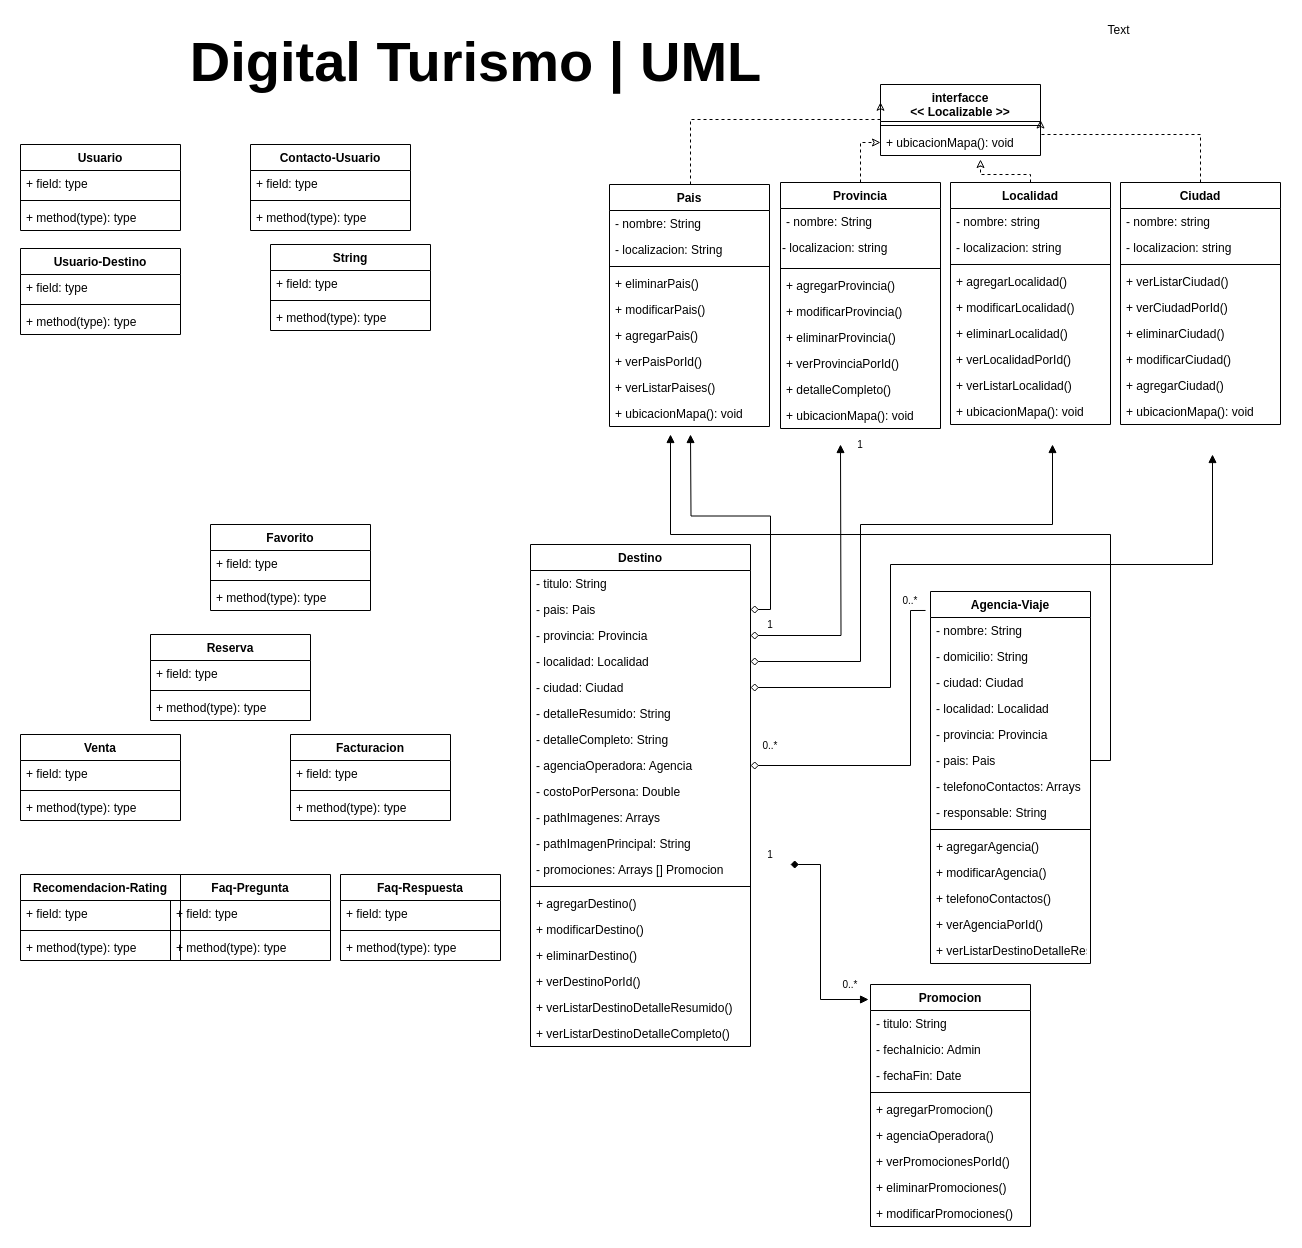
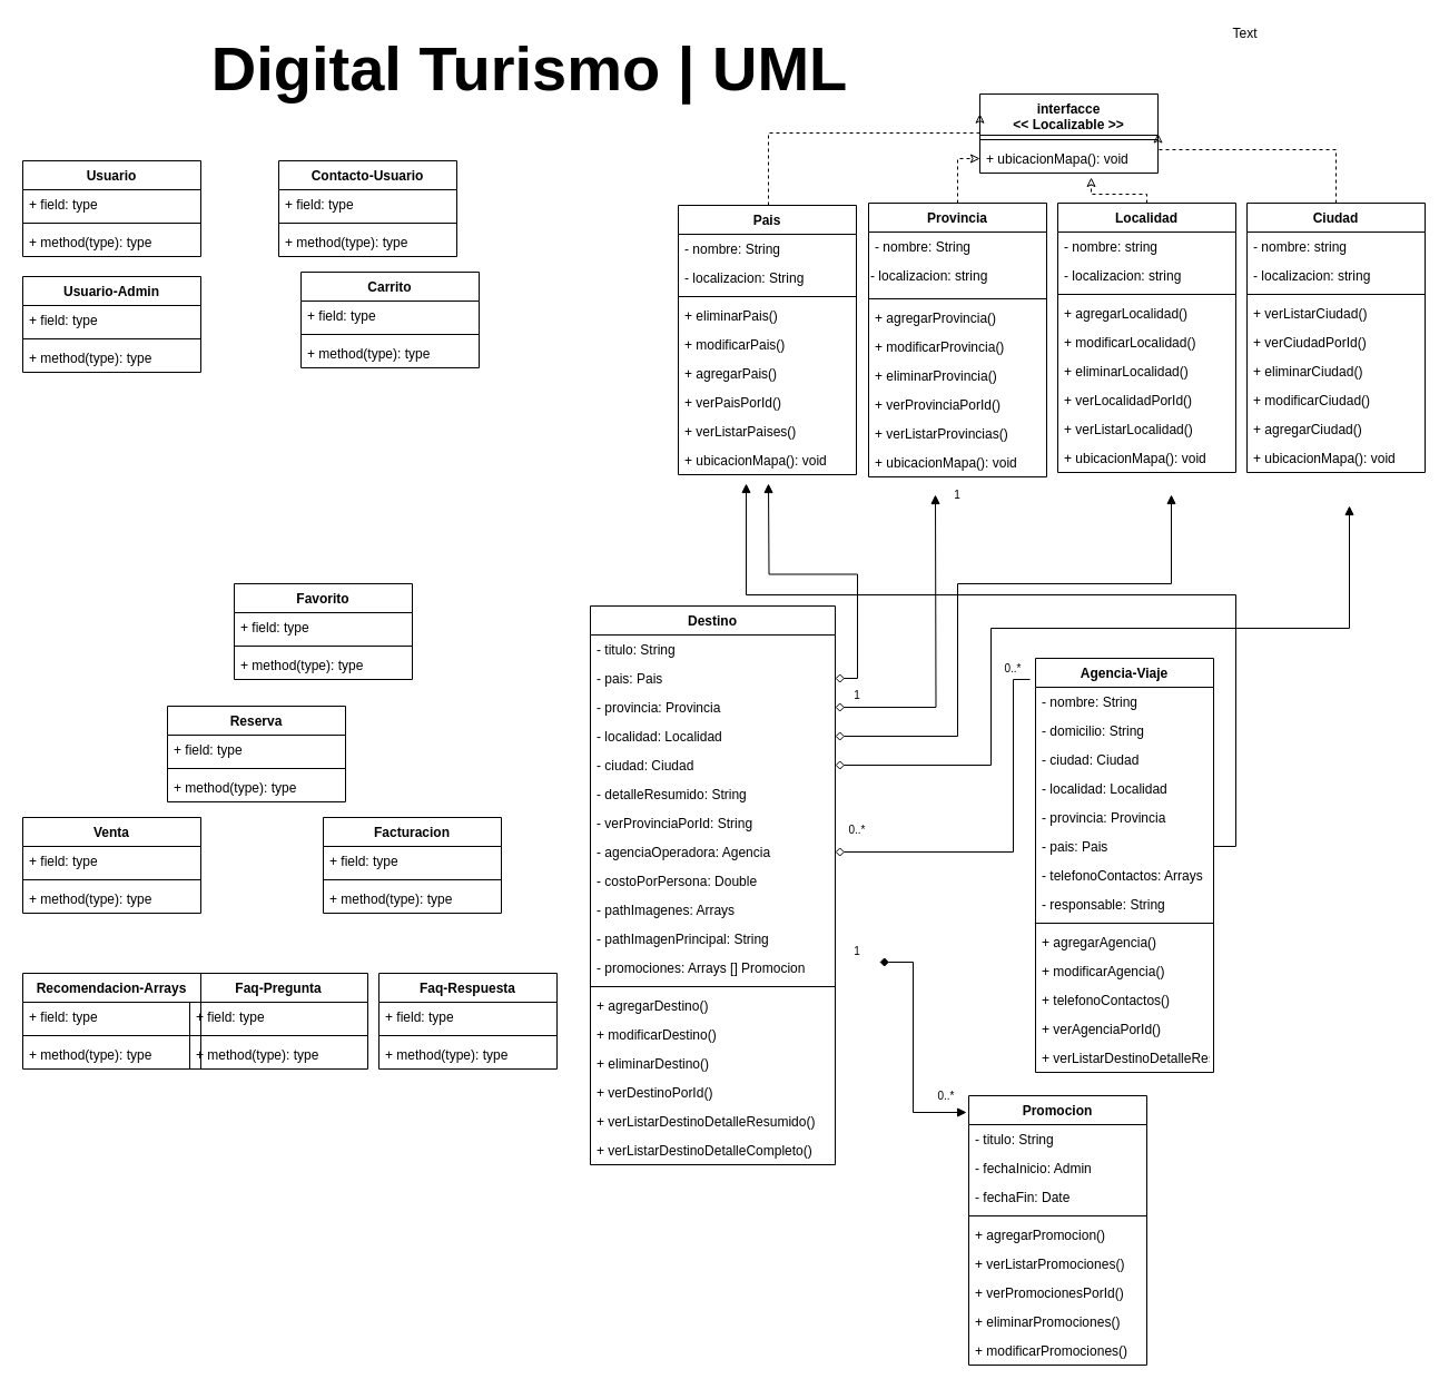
- <mxCell id="79" value="String" style="swimlane;fontStyle=1;align=center;verticalAlign=top;childLayout=stackLayout;horizontal=1;startSize=26;horizontalStack=0;resizeParent=1;resizeParentMax=0;resizeLast=0;collapsible=1;marginBottom=0;fontSize=12;" parent="1" vertex="1"><mxGeometry x="270" y="244" width="160" height="86" as="geometry"><mxRectangle x="400" y="260" width="70" height="26" as="alternateBounds" /></mxGeometry></mxCell>
+ <mxCell id="79" value="Carrito" style="swimlane;fontStyle=1;align=center;verticalAlign=top;childLayout=stackLayout;horizontal=1;startSize=26;horizontalStack=0;resizeParent=1;resizeParentMax=0;resizeLast=0;collapsible=1;marginBottom=0;fontSize=12;" parent="1" vertex="1"><mxGeometry x="270" y="244" width="160" height="86" as="geometry"><mxRectangle x="400" y="260" width="70" height="26" as="alternateBounds" /></mxGeometry></mxCell>
- <mxCell id="75" value="Usuario-Destino" style="swimlane;fontStyle=1;align=center;verticalAlign=top;childLayout=stackLayout;horizontal=1;startSize=26;horizontalStack=0;resizeParent=1;resizeParentMax=0;resizeLast=0;collapsible=1;marginBottom=0;" parent="1" vertex="1"><mxGeometry x="20" y="248" width="160" height="86" as="geometry" /></mxCell>
+ <mxCell id="75" value="Usuario-Admin" style="swimlane;fontStyle=1;align=center;verticalAlign=top;childLayout=stackLayout;horizontal=1;startSize=26;horizontalStack=0;resizeParent=1;resizeParentMax=0;resizeLast=0;collapsible=1;marginBottom=0;" parent="1" vertex="1"><mxGeometry x="20" y="248" width="160" height="86" as="geometry" /></mxCell>
- <mxCell id="46" value="+ detalleCompleto() " style="text;strokeColor=none;fillColor=none;align=left;verticalAlign=top;spacingLeft=4;spacingRight=4;overflow=hidden;rotatable=0;points=[[0,0.5],[1,0.5]];portConstraint=eastwest;" vertex="1" parent="38"><mxGeometry y="194" width="160" height="26" as="geometry" /></mxCell>
+ <mxCell id="46" value="+ verListarProvincias() " style="text;strokeColor=none;fillColor=none;align=left;verticalAlign=top;spacingLeft=4;spacingRight=4;overflow=hidden;rotatable=0;points=[[0,0.5],[1,0.5]];portConstraint=eastwest;" vertex="1" parent="38"><mxGeometry y="194" width="160" height="26" as="geometry" /></mxCell>
- <mxCell id="13" value="- detalleCompleto: String" style="text;strokeColor=none;fillColor=none;align=left;verticalAlign=top;spacingLeft=4;spacingRight=4;overflow=hidden;rotatable=0;points=[[0,0.5],[1,0.5]];portConstraint=eastwest;" vertex="1" parent="6"><mxGeometry y="182" width="220" height="26" as="geometry" /></mxCell>
+ <mxCell id="13" value="- verProvinciaPorId: String" style="text;strokeColor=none;fillColor=none;align=left;verticalAlign=top;spacingLeft=4;spacingRight=4;overflow=hidden;rotatable=0;points=[[0,0.5],[1,0.5]];portConstraint=eastwest;" vertex="1" parent="6"><mxGeometry y="182" width="220" height="26" as="geometry" /></mxCell>
- <mxCell id="96" value="Recomendacion-Rating" style="swimlane;fontStyle=1;align=center;verticalAlign=top;childLayout=stackLayout;horizontal=1;startSize=26;horizontalStack=0;resizeParent=1;resizeParentMax=0;resizeLast=0;collapsible=1;marginBottom=0;fontSize=12;" parent="1" vertex="1"><mxGeometry x="20" y="874" width="160" height="86" as="geometry" /></mxCell>
+ <mxCell id="96" value="Recomendacion-Arrays" style="swimlane;fontStyle=1;align=center;verticalAlign=top;childLayout=stackLayout;horizontal=1;startSize=26;horizontalStack=0;resizeParent=1;resizeParentMax=0;resizeLast=0;collapsible=1;marginBottom=0;fontSize=12;" parent="1" vertex="1"><mxGeometry x="20" y="874" width="160" height="86" as="geometry" /></mxCell>
- <mxCell id="58" value="+ agenciaOperadora() " style="text;strokeColor=none;fillColor=none;align=left;verticalAlign=top;spacingLeft=4;spacingRight=4;overflow=hidden;rotatable=0;points=[[0,0.5],[1,0.5]];portConstraint=eastwest;" vertex="1" parent="52"><mxGeometry y="138" width="160" height="26" as="geometry" /></mxCell>
+ <mxCell id="58" value="+ verListarPromociones() " style="text;strokeColor=none;fillColor=none;align=left;verticalAlign=top;spacingLeft=4;spacingRight=4;overflow=hidden;rotatable=0;points=[[0,0.5],[1,0.5]];portConstraint=eastwest;" vertex="1" parent="52"><mxGeometry y="138" width="160" height="26" as="geometry" /></mxCell>
